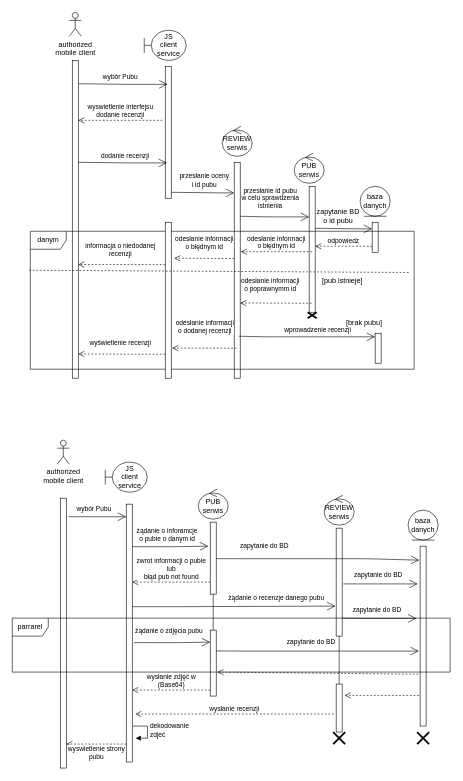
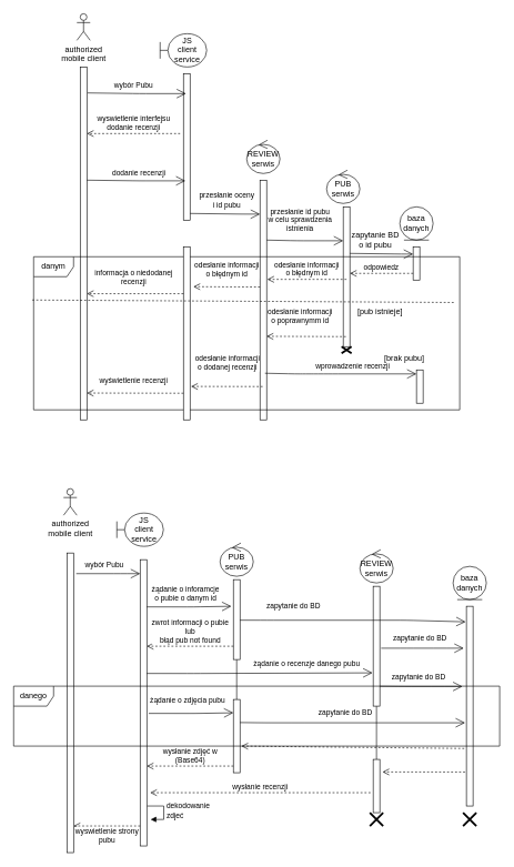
- <mxCell id="65" value="parrarel" style="shape=umlFrame;whiteSpace=wrap;html=1;" vertex="1" parent="1"><mxGeometry x="20" y="1030" width="730" height="90" as="geometry" /></mxCell>
+ <mxCell id="65" value="danego" style="shape=umlFrame;whiteSpace=wrap;html=1;" vertex="1" parent="1"><mxGeometry x="20" y="1030" width="730" height="90" as="geometry" /></mxCell>
